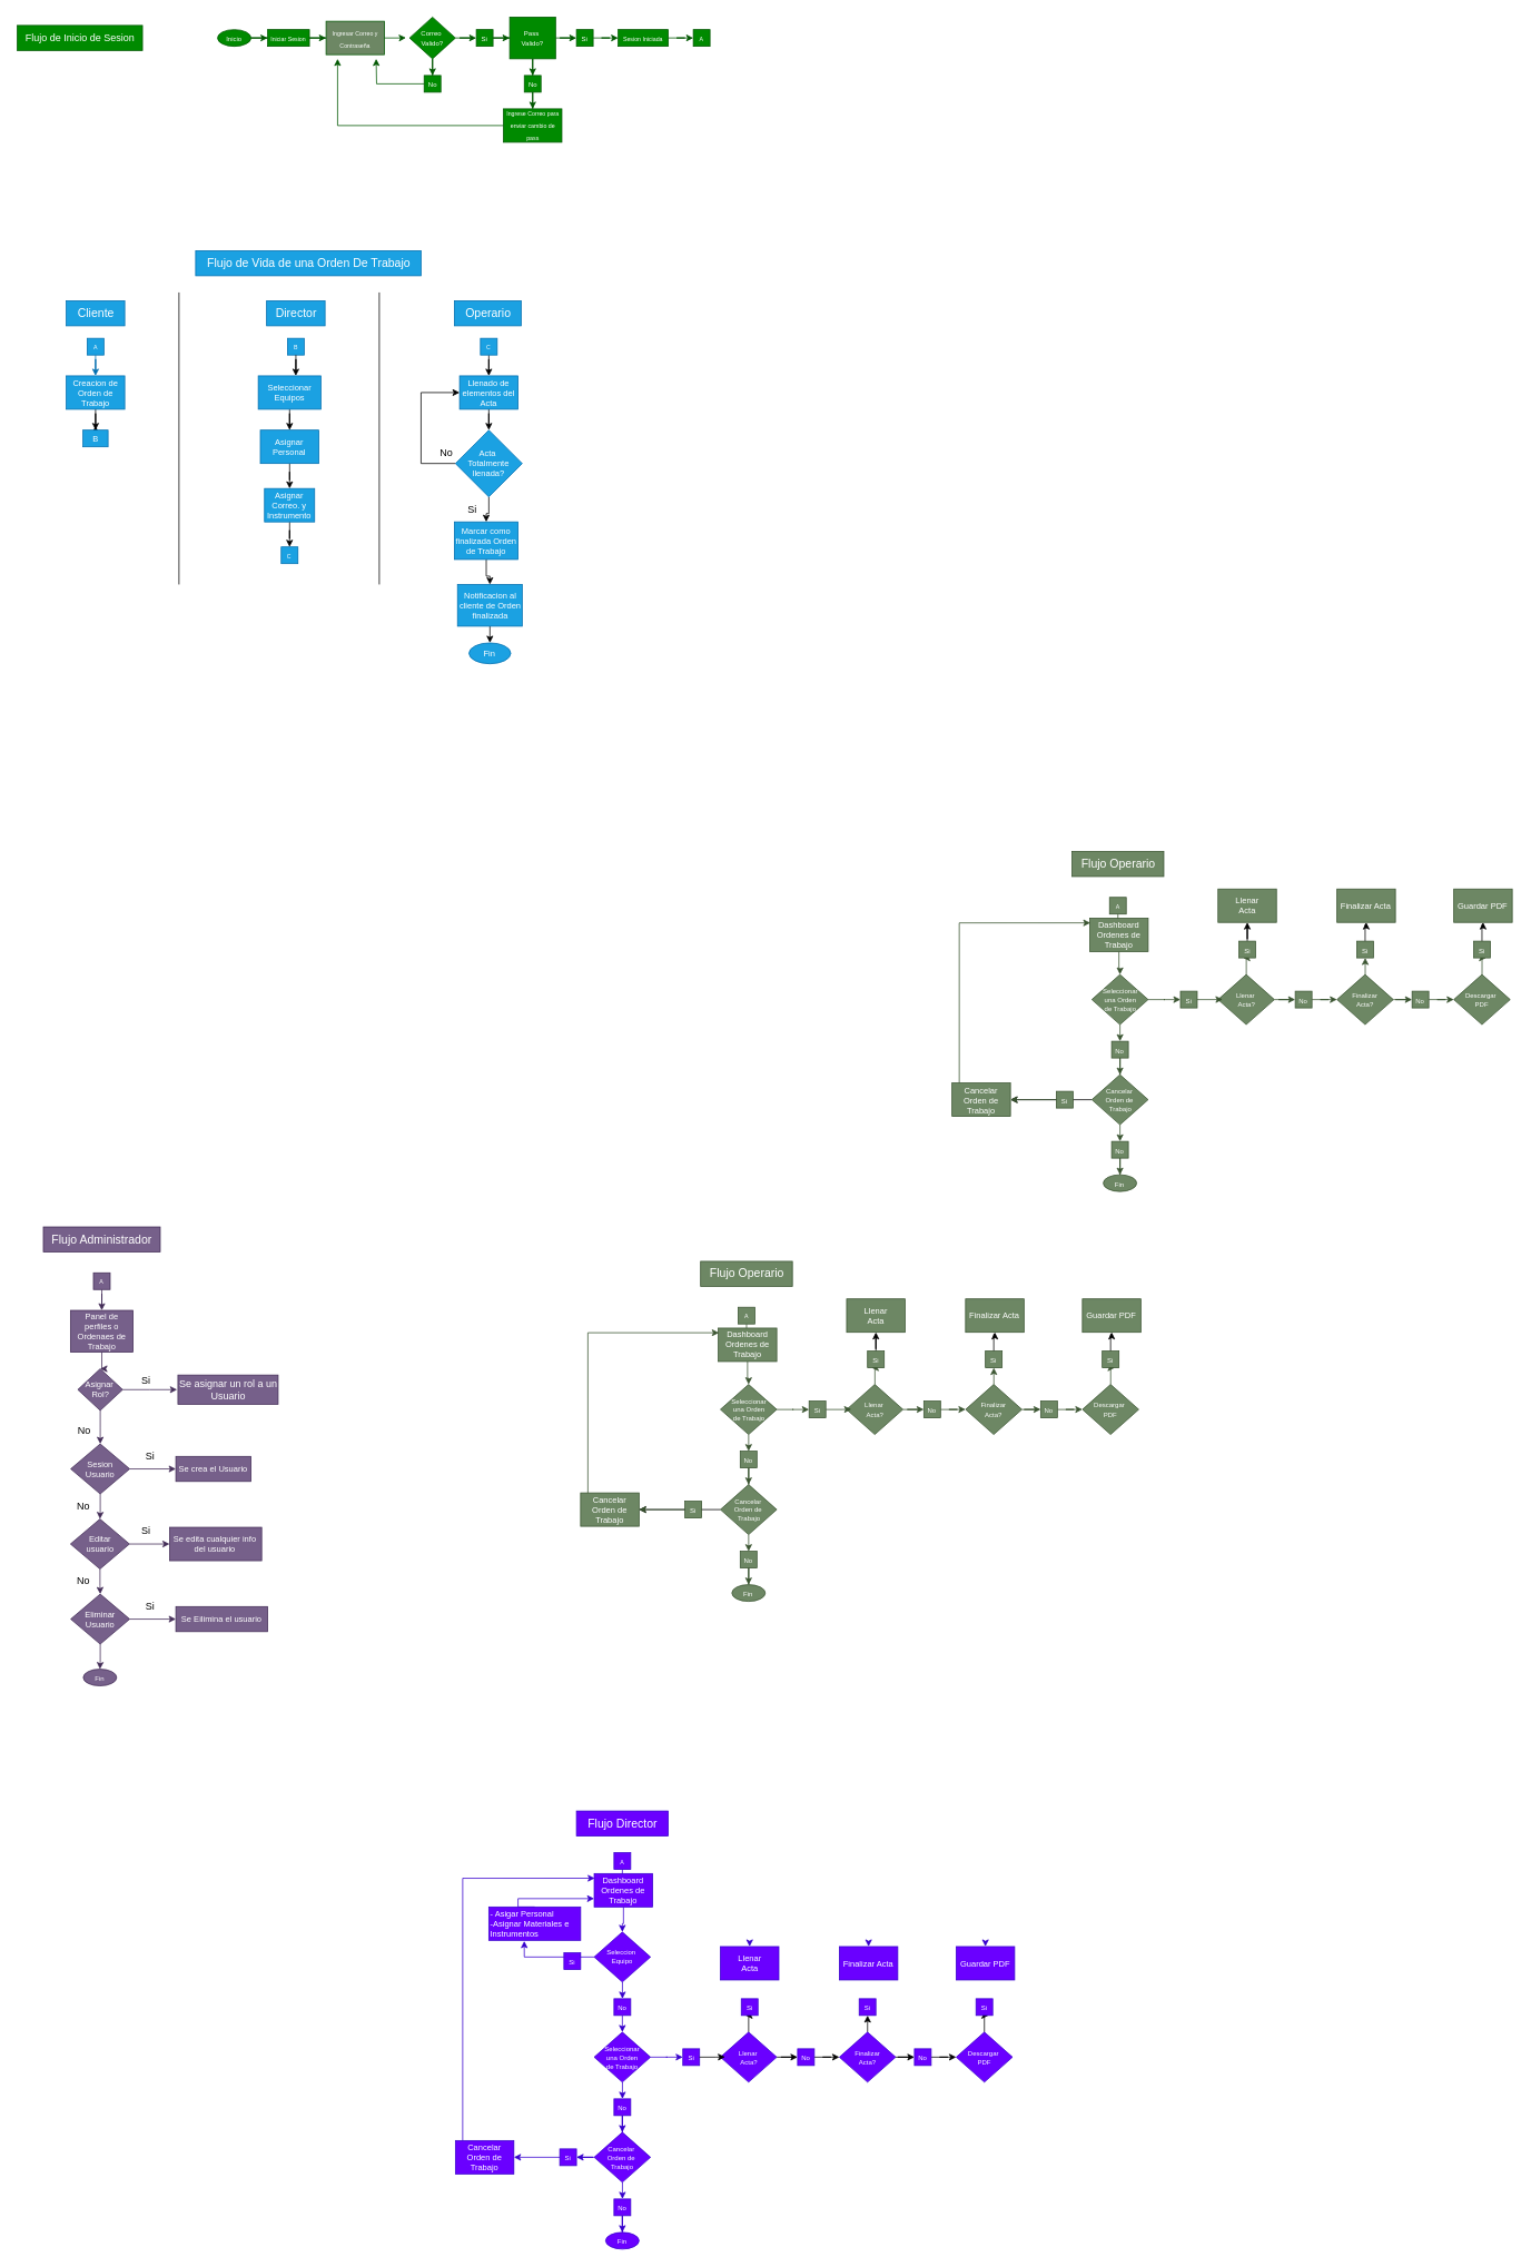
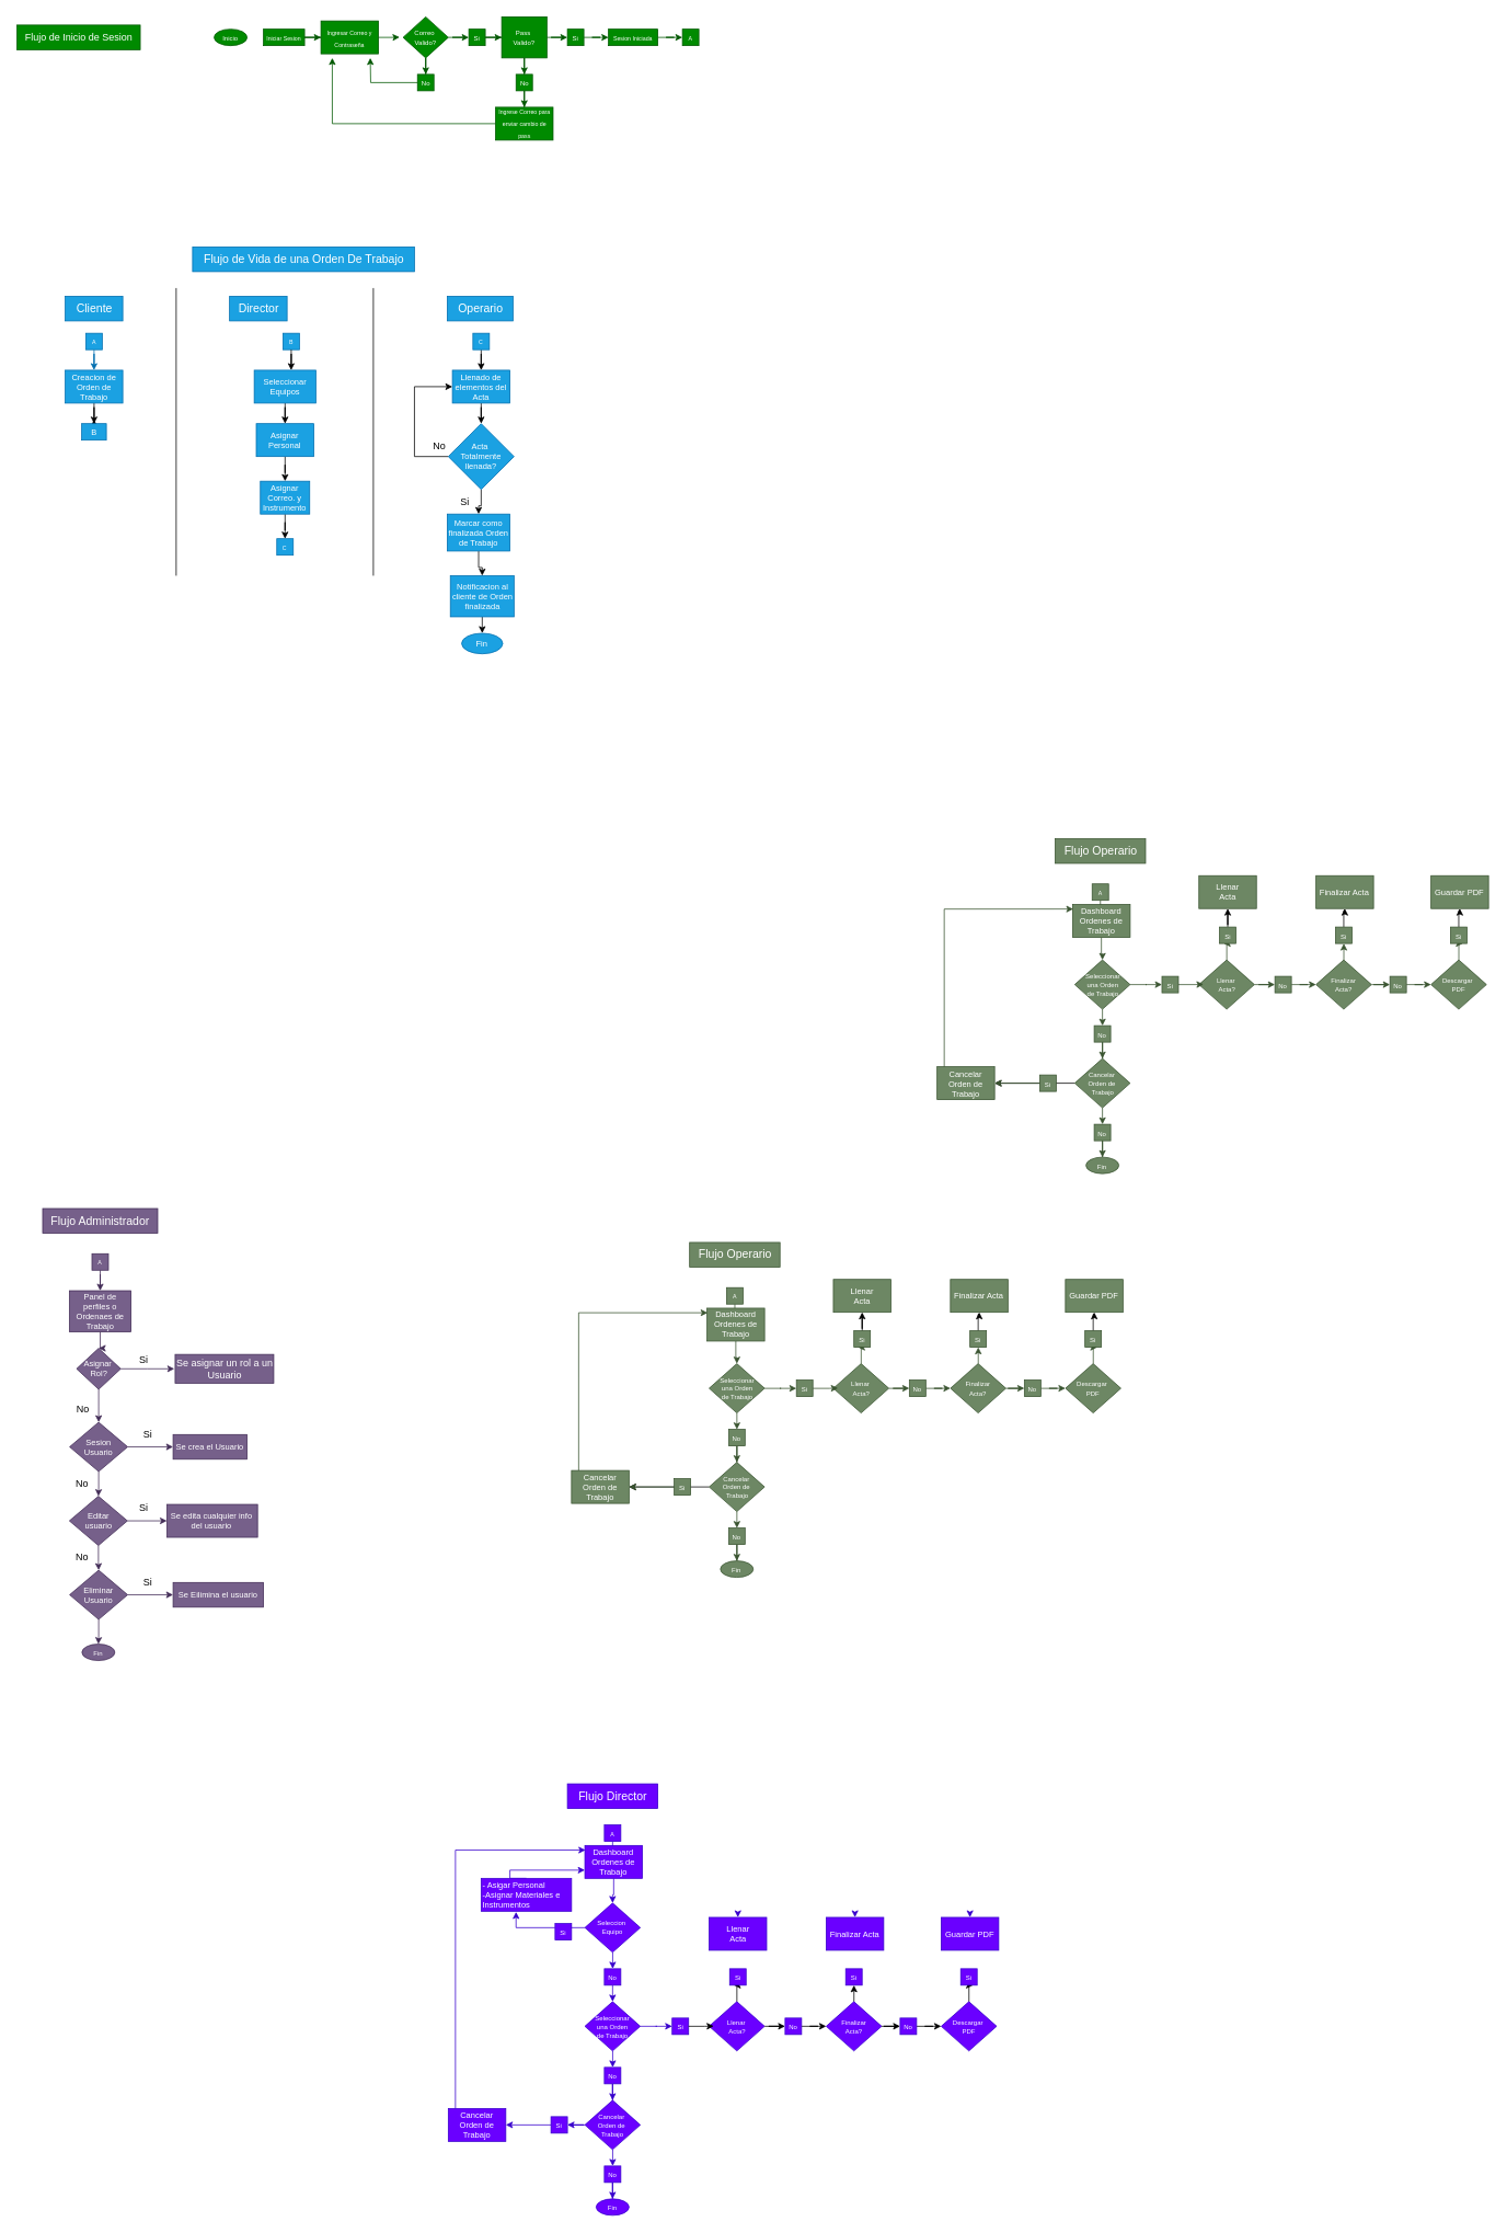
- <mxCell id="2" style="edgeStyle=orthogonalEdgeStyle;rounded=0;orthogonalLoop=1;jettySize=auto;html=1;entryX=0;entryY=0.5;entryDx=0;entryDy=0;fillColor=#008a00;strokeColor=#005700;" parent="1" source="3" target="7" edge="1"><mxGeometry relative="1" as="geometry" /></mxCell>
- <mxCell id="9" value="&lt;font style=&quot;font-size: 7px;&quot;&gt;Ingresar Correo y Contraseña&lt;/font&gt;" style="rounded=0;whiteSpace=wrap;html=1;fillColor=#6d8764;fontColor=#ffffff;strokeColor=#005700;" parent="1" vertex="1"><mxGeometry x="390" y="25" width="70" height="40" as="geometry" /></mxCell>
+ <mxCell id="9" value="&lt;font style=&quot;font-size: 7px;&quot;&gt;Ingresar Correo y Contraseña&lt;/font&gt;" style="rounded=0;whiteSpace=wrap;html=1;fillColor=#008a00;fontColor=#ffffff;strokeColor=#005700;" parent="1" vertex="1"><mxGeometry x="390" y="25" width="70" height="40" as="geometry" /></mxCell>
- <mxCell id="214" value="Director" style="text;html=1;align=center;verticalAlign=middle;resizable=0;points=[];autosize=1;strokeColor=#006EAF;fillColor=#1ba1e2;fontColor=#ffffff;fontSize=14;" vertex="1" parent="1"><mxGeometry x="318.75" y="360" width="70" height="30" as="geometry" /></mxCell>
+ <mxCell id="214" value="Director" style="text;html=1;align=center;verticalAlign=middle;resizable=0;points=[];autosize=1;strokeColor=#006EAF;fillColor=#1ba1e2;fontColor=#ffffff;fontSize=14;" vertex="1" parent="1"><mxGeometry x="278.75" y="360" width="70" height="30" as="geometry" /></mxCell>
